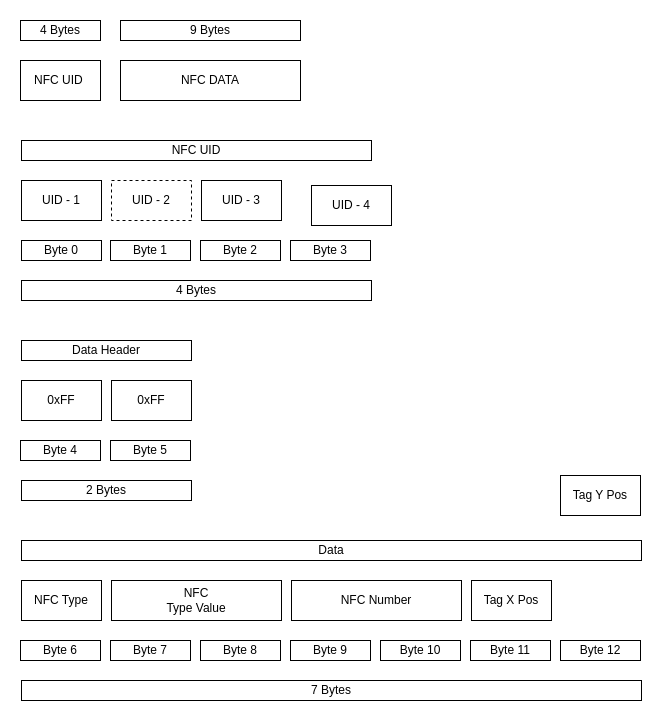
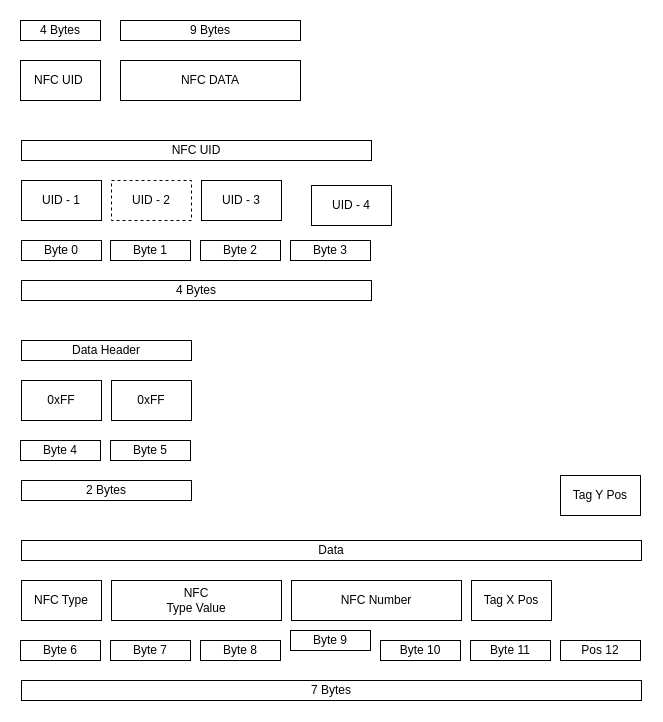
- <mxCell id="28" value="Byte 9" style="rounded=0;whiteSpace=wrap;html=1;fillColor=none;" parent="1" vertex="1"><mxGeometry x="290" y="640" width="80" height="20" as="geometry" /></mxCell>
+ <mxCell id="28" value="Byte 9" style="rounded=0;whiteSpace=wrap;html=1;fillColor=none;" parent="1" vertex="1"><mxGeometry x="290" y="630" width="80" height="20" as="geometry" /></mxCell>
- <mxCell id="30" value="Byte 12" style="rounded=0;whiteSpace=wrap;html=1;fillColor=none;" parent="1" vertex="1"><mxGeometry x="560" y="640" width="80" height="20" as="geometry" /></mxCell>
+ <mxCell id="30" value="Pos 12" style="rounded=0;whiteSpace=wrap;html=1;fillColor=none;" parent="1" vertex="1"><mxGeometry x="560" y="640" width="80" height="20" as="geometry" /></mxCell>
